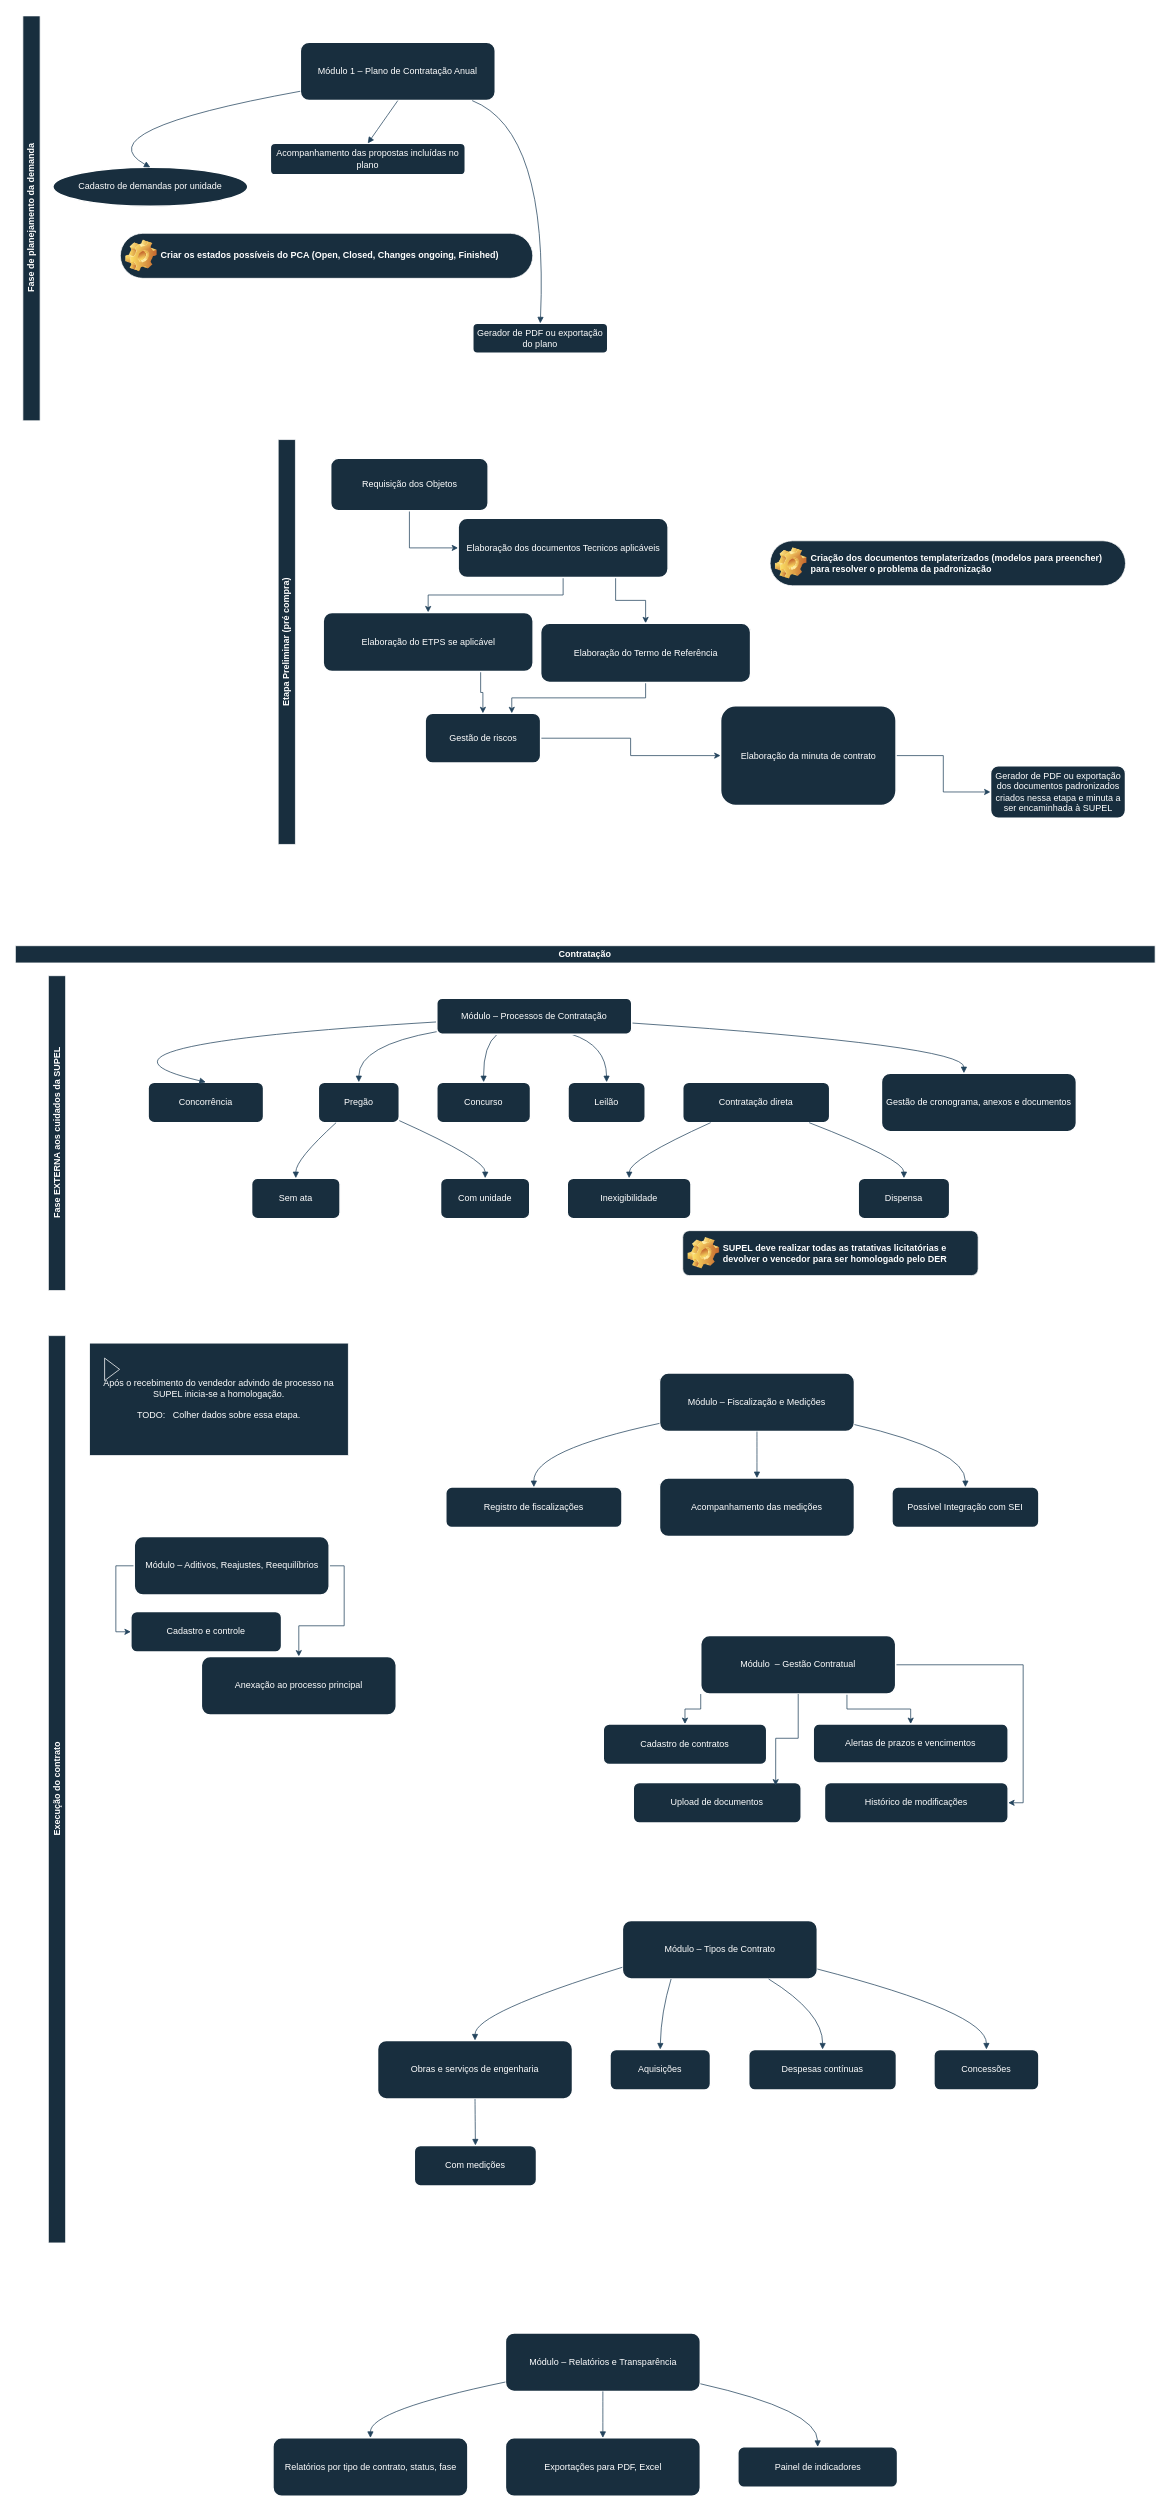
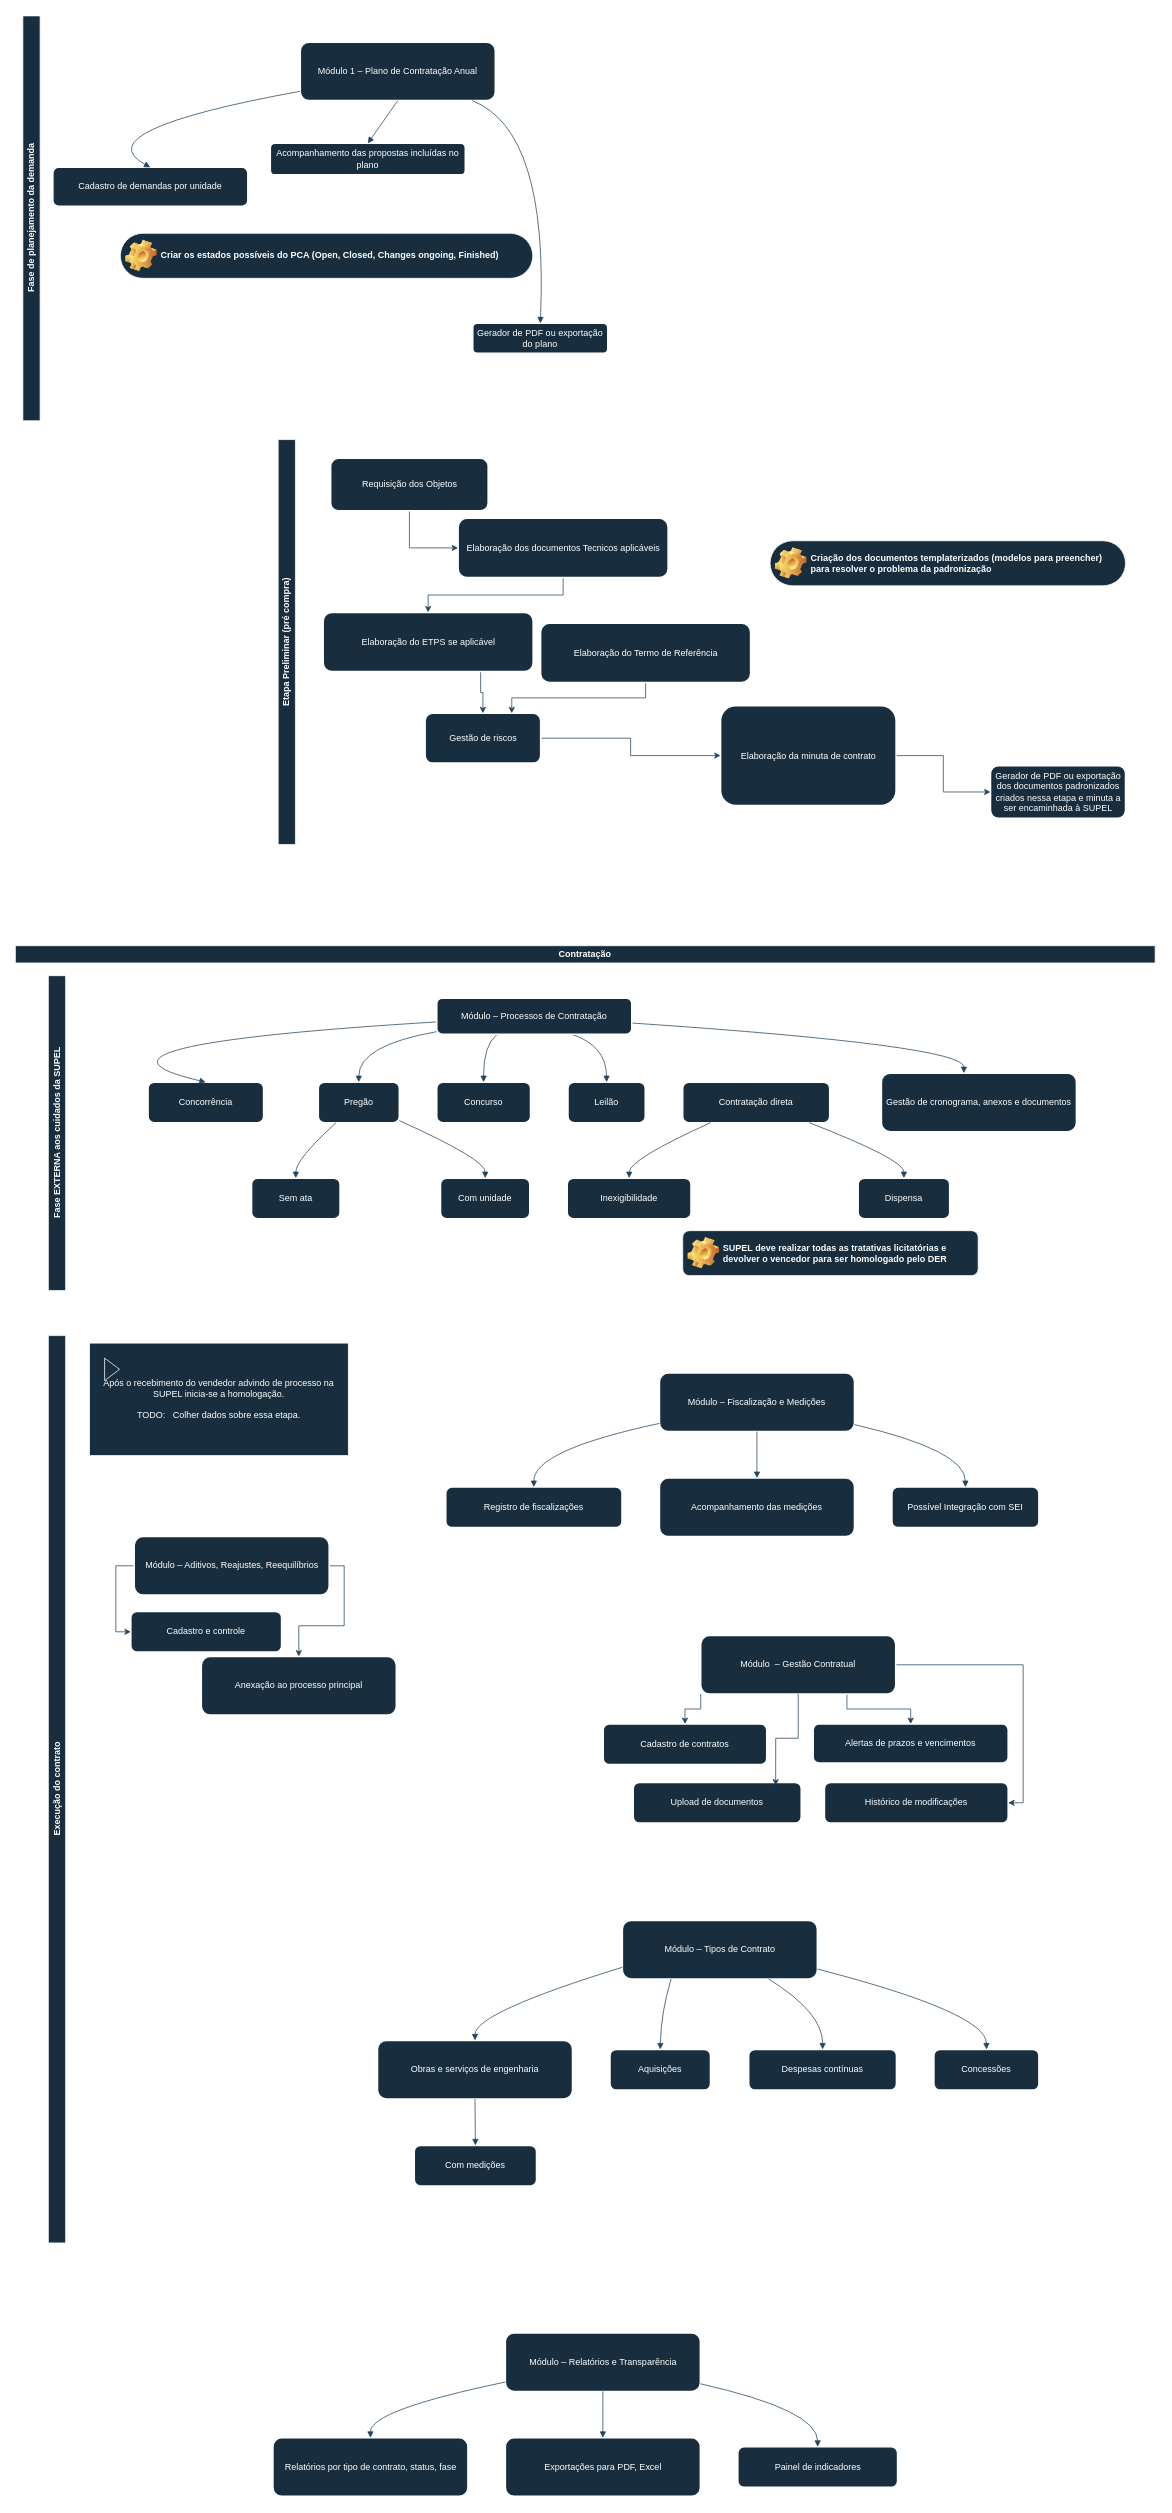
- <mxCell id="11" value="Cadastro de demandas por unidade" style="ellipse;whiteSpace=wrap;strokeWidth=2;labelBackgroundColor=none;fillColor=#182E3E;strokeColor=#FFFFFF;fontColor=#FFFFFF;" parent="9" vertex="1"><mxGeometry x="40" y="202" width="260" height="52" as="geometry" /></mxCell>
+ <mxCell id="11" value="Cadastro de demandas por unidade" style="whiteSpace=wrap;strokeWidth=2;rounded=1;labelBackgroundColor=none;fillColor=#182E3E;strokeColor=#FFFFFF;fontColor=#FFFFFF;" parent="9" vertex="1"><mxGeometry x="40" y="202" width="260" height="52" as="geometry" /></mxCell>
- <mxCell id="25" style="edgeStyle=orthogonalEdgeStyle;rounded=0;orthogonalLoop=1;jettySize=auto;html=1;exitX=0.75;exitY=1;exitDx=0;exitDy=0;strokeColor=#23445D;" parent="18" source="26" target="32" edge="1"><mxGeometry relative="1" as="geometry" /></mxCell>
